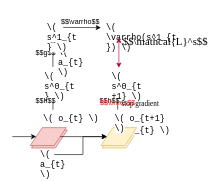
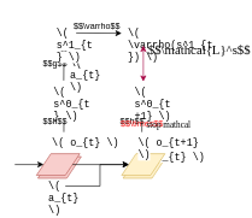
- <mxCell id="29" value="stop gradient" style="text;whiteSpace=wrap;html=1;fontFamily=CMUSerif-Roman;fontColor=default;" parent="1" vertex="1"><mxGeometry x="201" y="158" width="77" height="30" as="geometry" /></mxCell>
+ <mxCell id="29" value="stop mathcal" style="text;whiteSpace=wrap;html=1;fontFamily=CMUSerif-Roman;fontColor=default;" parent="1" vertex="1"><mxGeometry x="201" y="158" width="77" height="30" as="geometry" /></mxCell>
